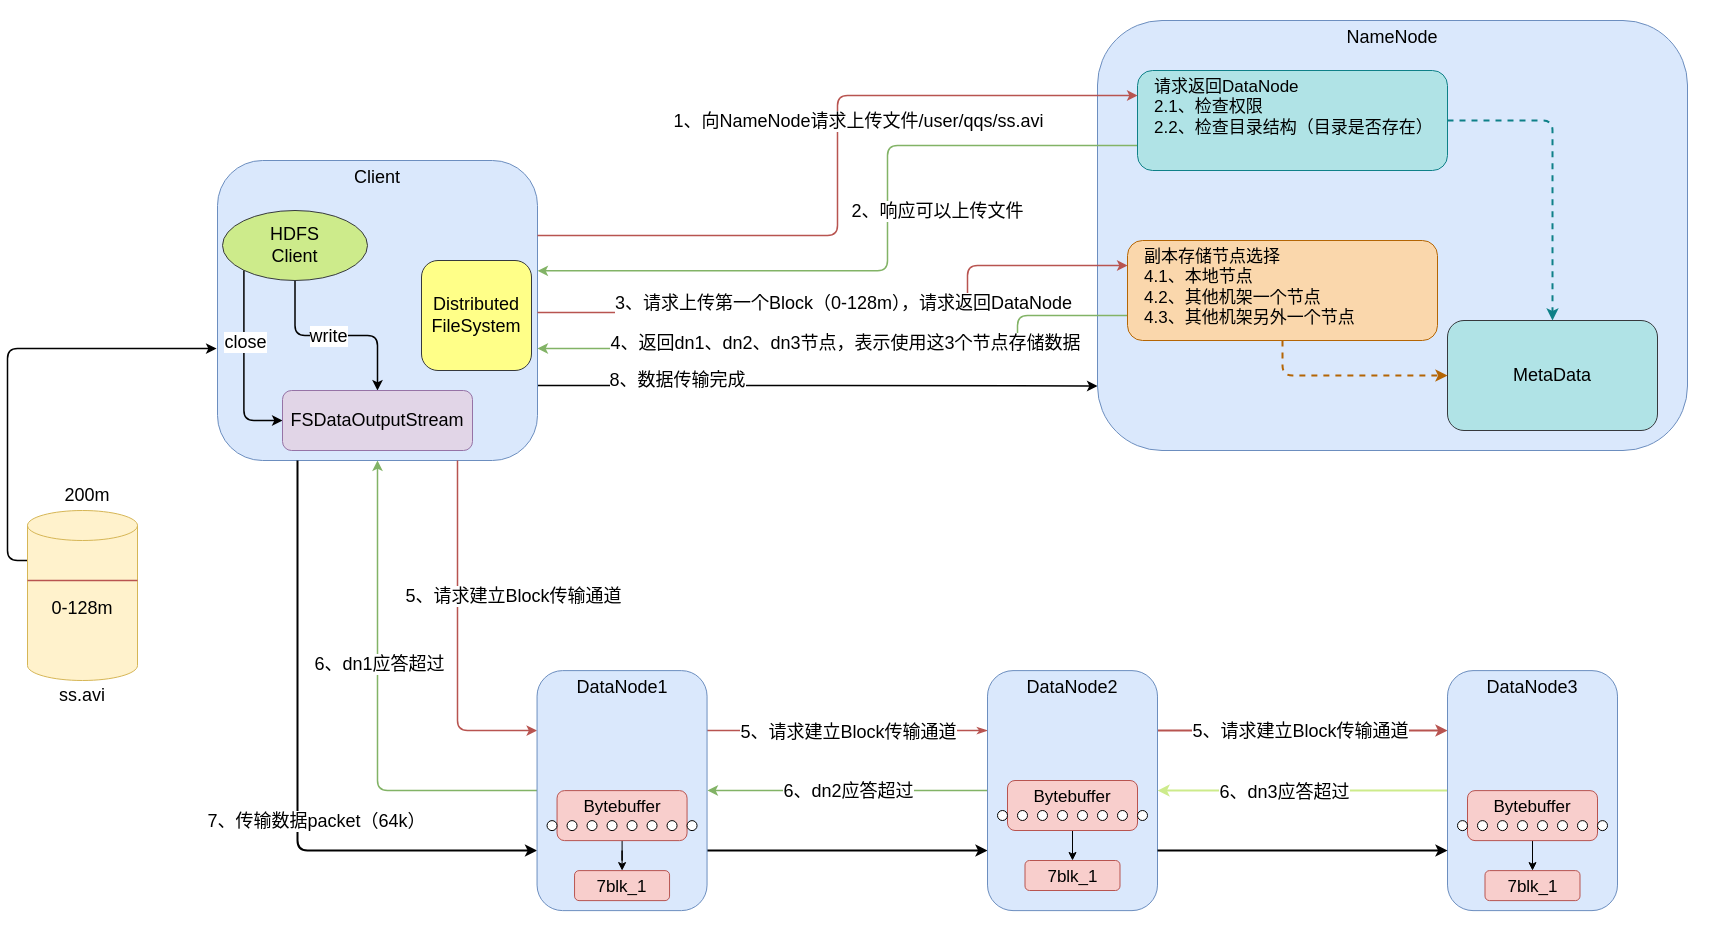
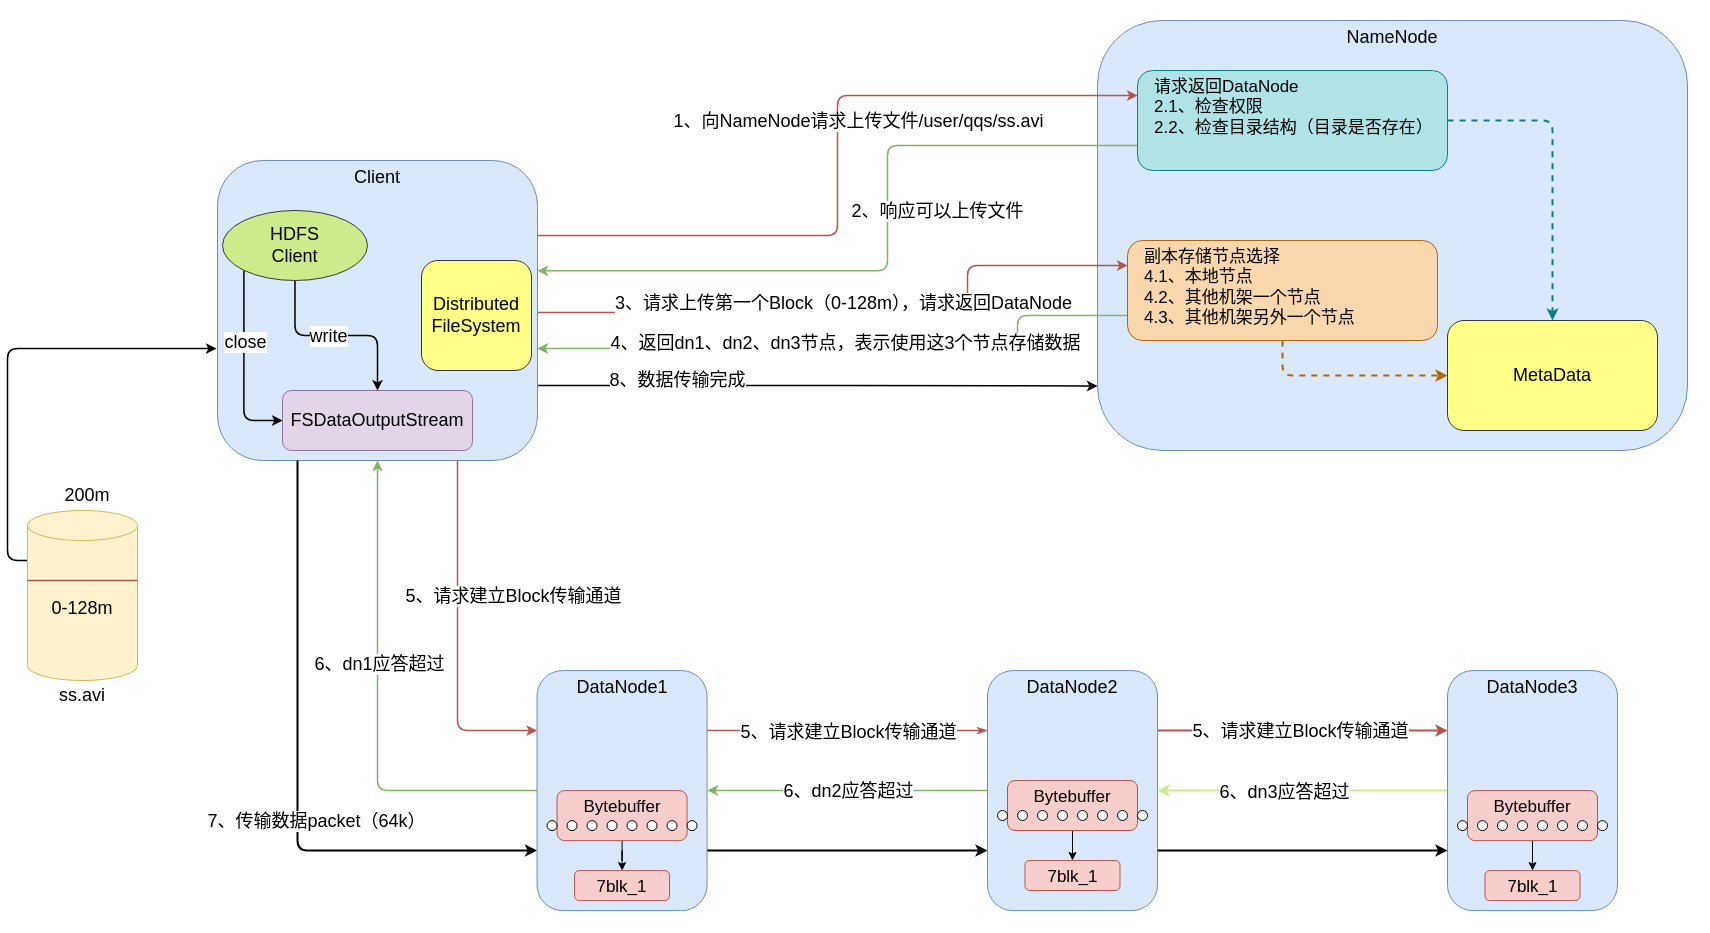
- <mxCell id="69" value="MetaData" style="rounded=1;whiteSpace=wrap;html=1;fillColor=#b0e3e6;strokeColor=#36393d;fontSize=18;align=center;verticalAlign=middle;" vertex="1" parent="1"><mxGeometry x="1440" y="320" width="210" height="110" as="geometry" /></mxCell>
+ <mxCell id="69" value="MetaData" style="rounded=1;whiteSpace=wrap;html=1;fillColor=#ffff88;strokeColor=#36393d;fontSize=18;align=center;verticalAlign=middle;" vertex="1" parent="1"><mxGeometry x="1440" y="320" width="210" height="110" as="geometry" /></mxCell>
